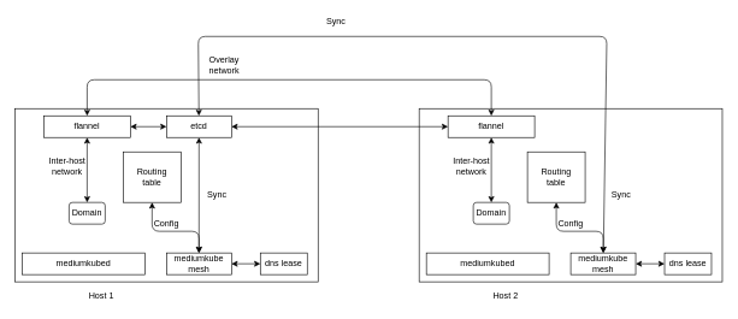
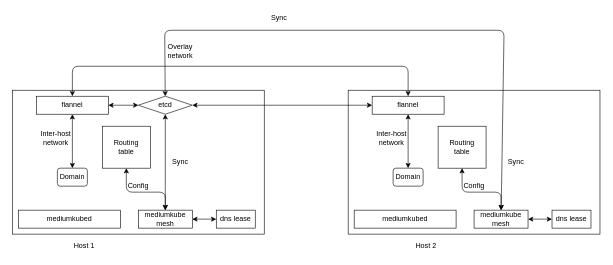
- <mxCell id="33" value="Overlay network" style="text;html=1;strokeColor=none;fillColor=none;align=center;verticalAlign=middle;whiteSpace=wrap;rounded=0;" parent="1" vertex="1"><mxGeometry x="290" y="80" width="40" height="20" as="geometry" /></mxCell>
+ <mxCell id="33" value="Overlay network" style="text;html=1;strokeColor=none;fillColor=none;align=center;verticalAlign=middle;whiteSpace=wrap;rounded=0;" parent="1" vertex="1"><mxGeometry x="280" y="75" width="40" height="20" as="geometry" /></mxCell>
- <mxCell id="4" value="etcd" style="rounded=0;whiteSpace=wrap;html=1;" parent="1" vertex="1"><mxGeometry x="230" y="160" width="90" height="30" as="geometry" /></mxCell>
+ <mxCell id="4" value="etcd" style="rhombus;whiteSpace=wrap;html=1;" parent="1" vertex="1"><mxGeometry x="230" y="160" width="90" height="30" as="geometry" /></mxCell>
- <mxCell id="18" value="Host 2" style="text;html=1;strokeColor=none;fillColor=none;align=center;verticalAlign=middle;whiteSpace=wrap;rounded=0;" parent="1" vertex="1"><mxGeometry x="680" y="400" width="40" height="20" as="geometry" /></mxCell>
+ <mxCell id="18" value="Host 2" style="text;html=1;strokeColor=none;fillColor=none;align=center;verticalAlign=middle;whiteSpace=wrap;rounded=0;" parent="1" vertex="1"><mxGeometry x="690" y="400" width="40" height="20" as="geometry" /></mxCell>
